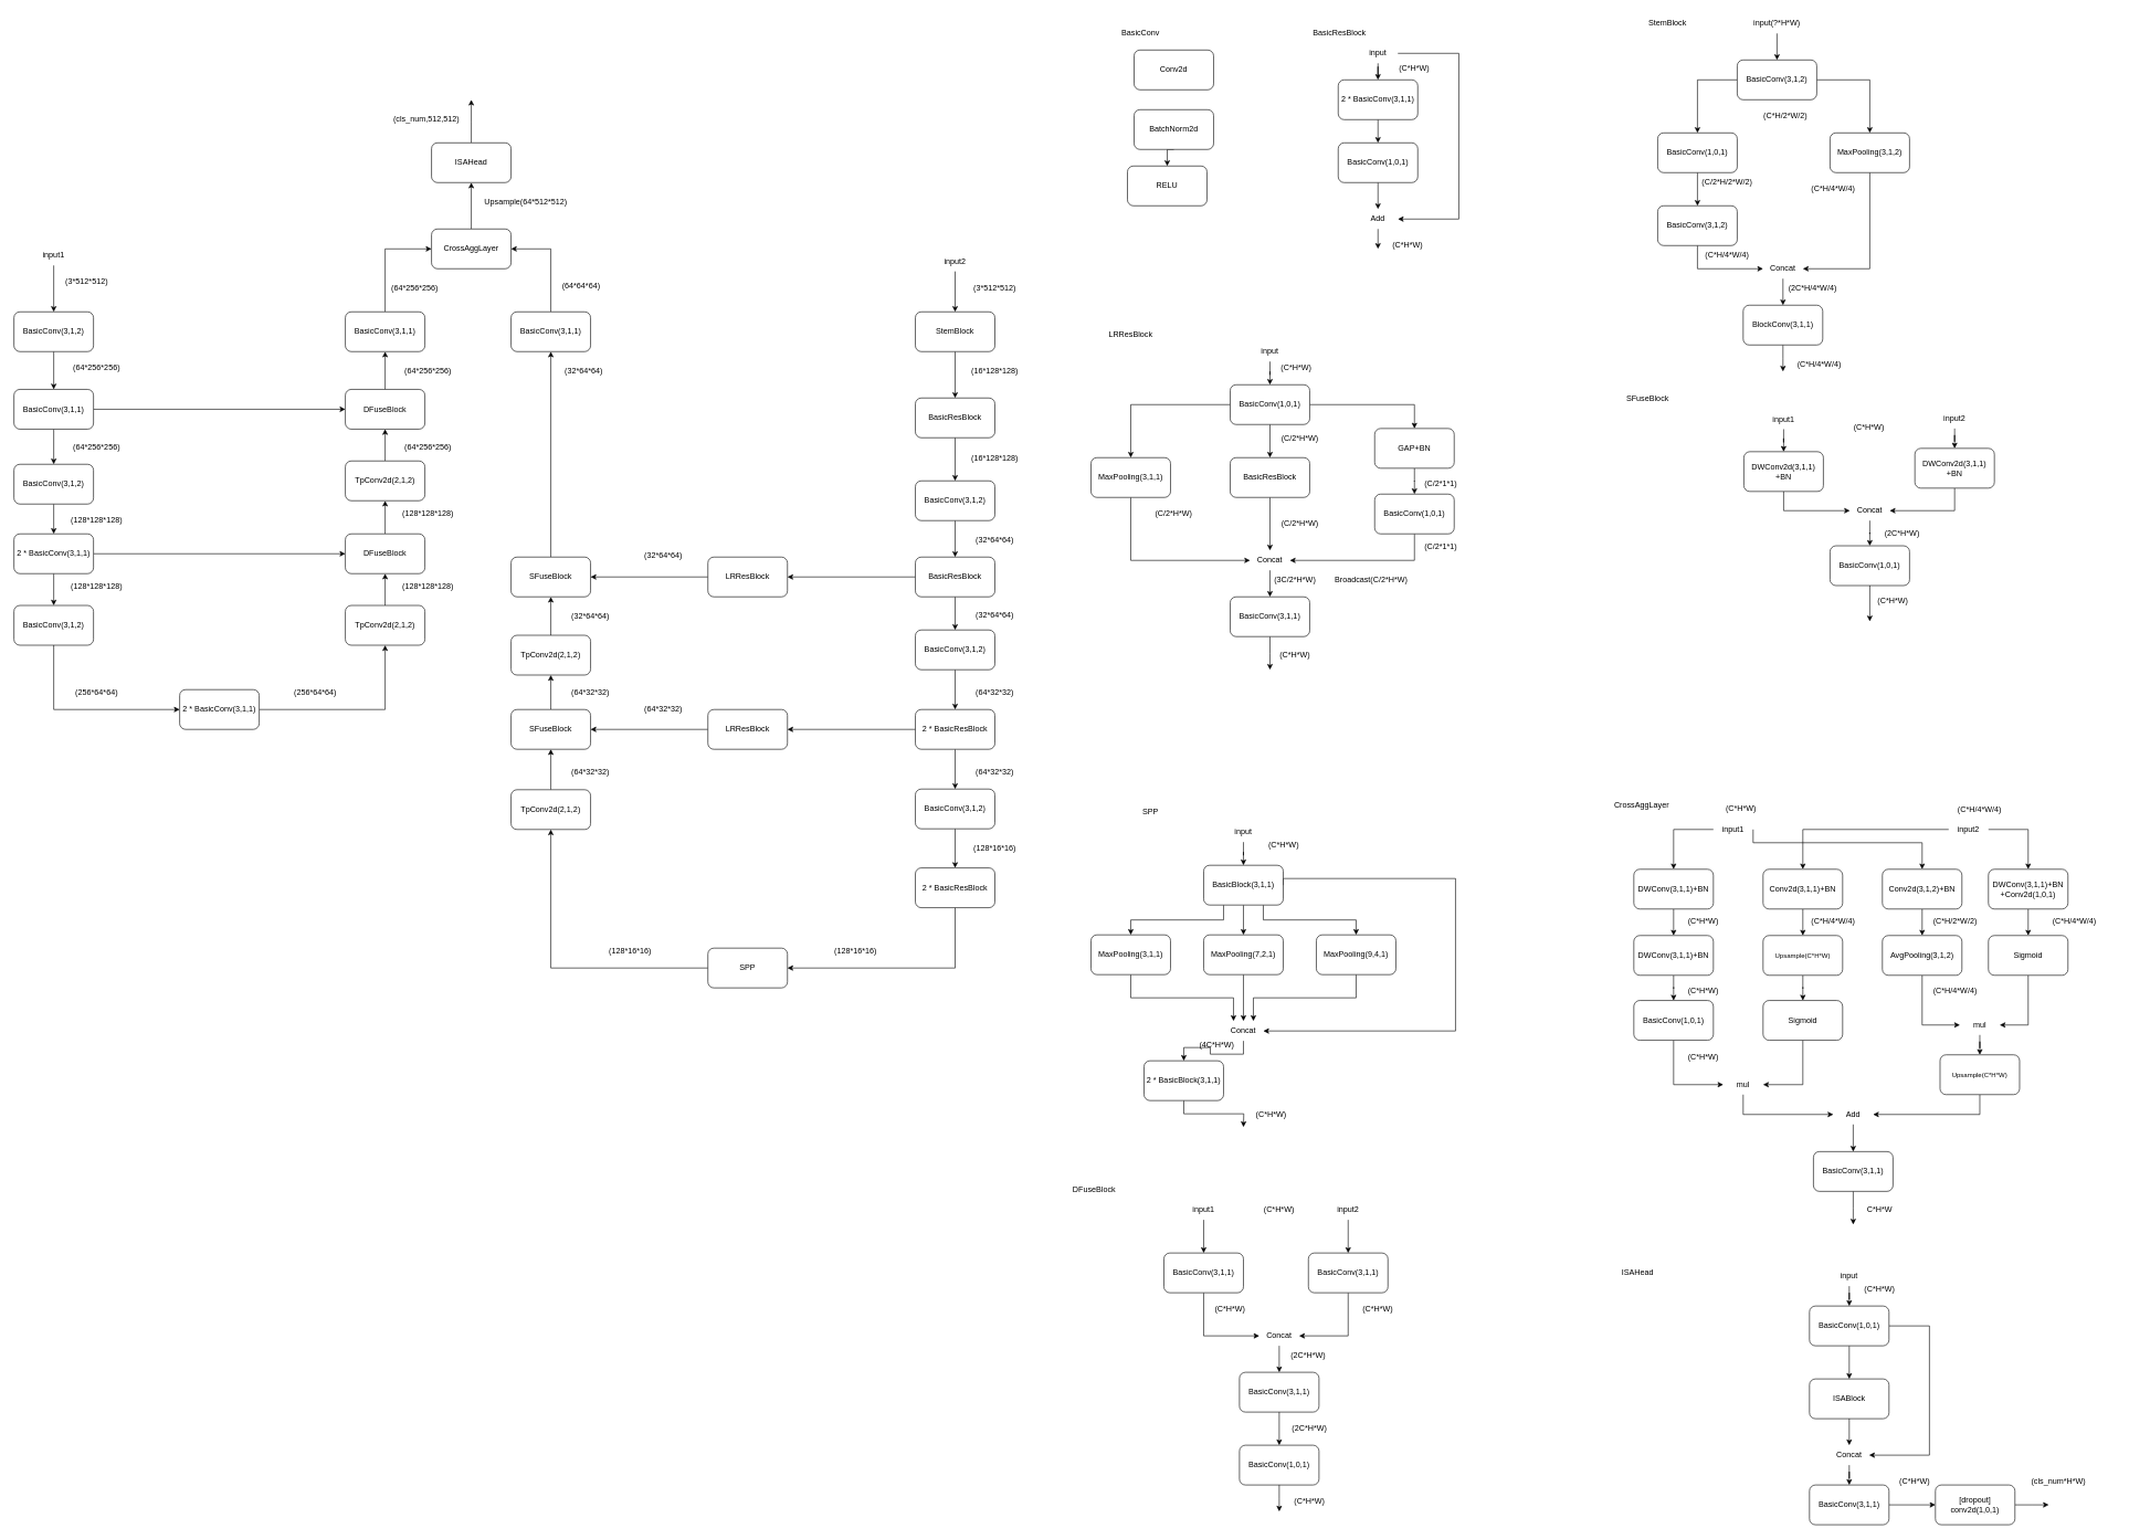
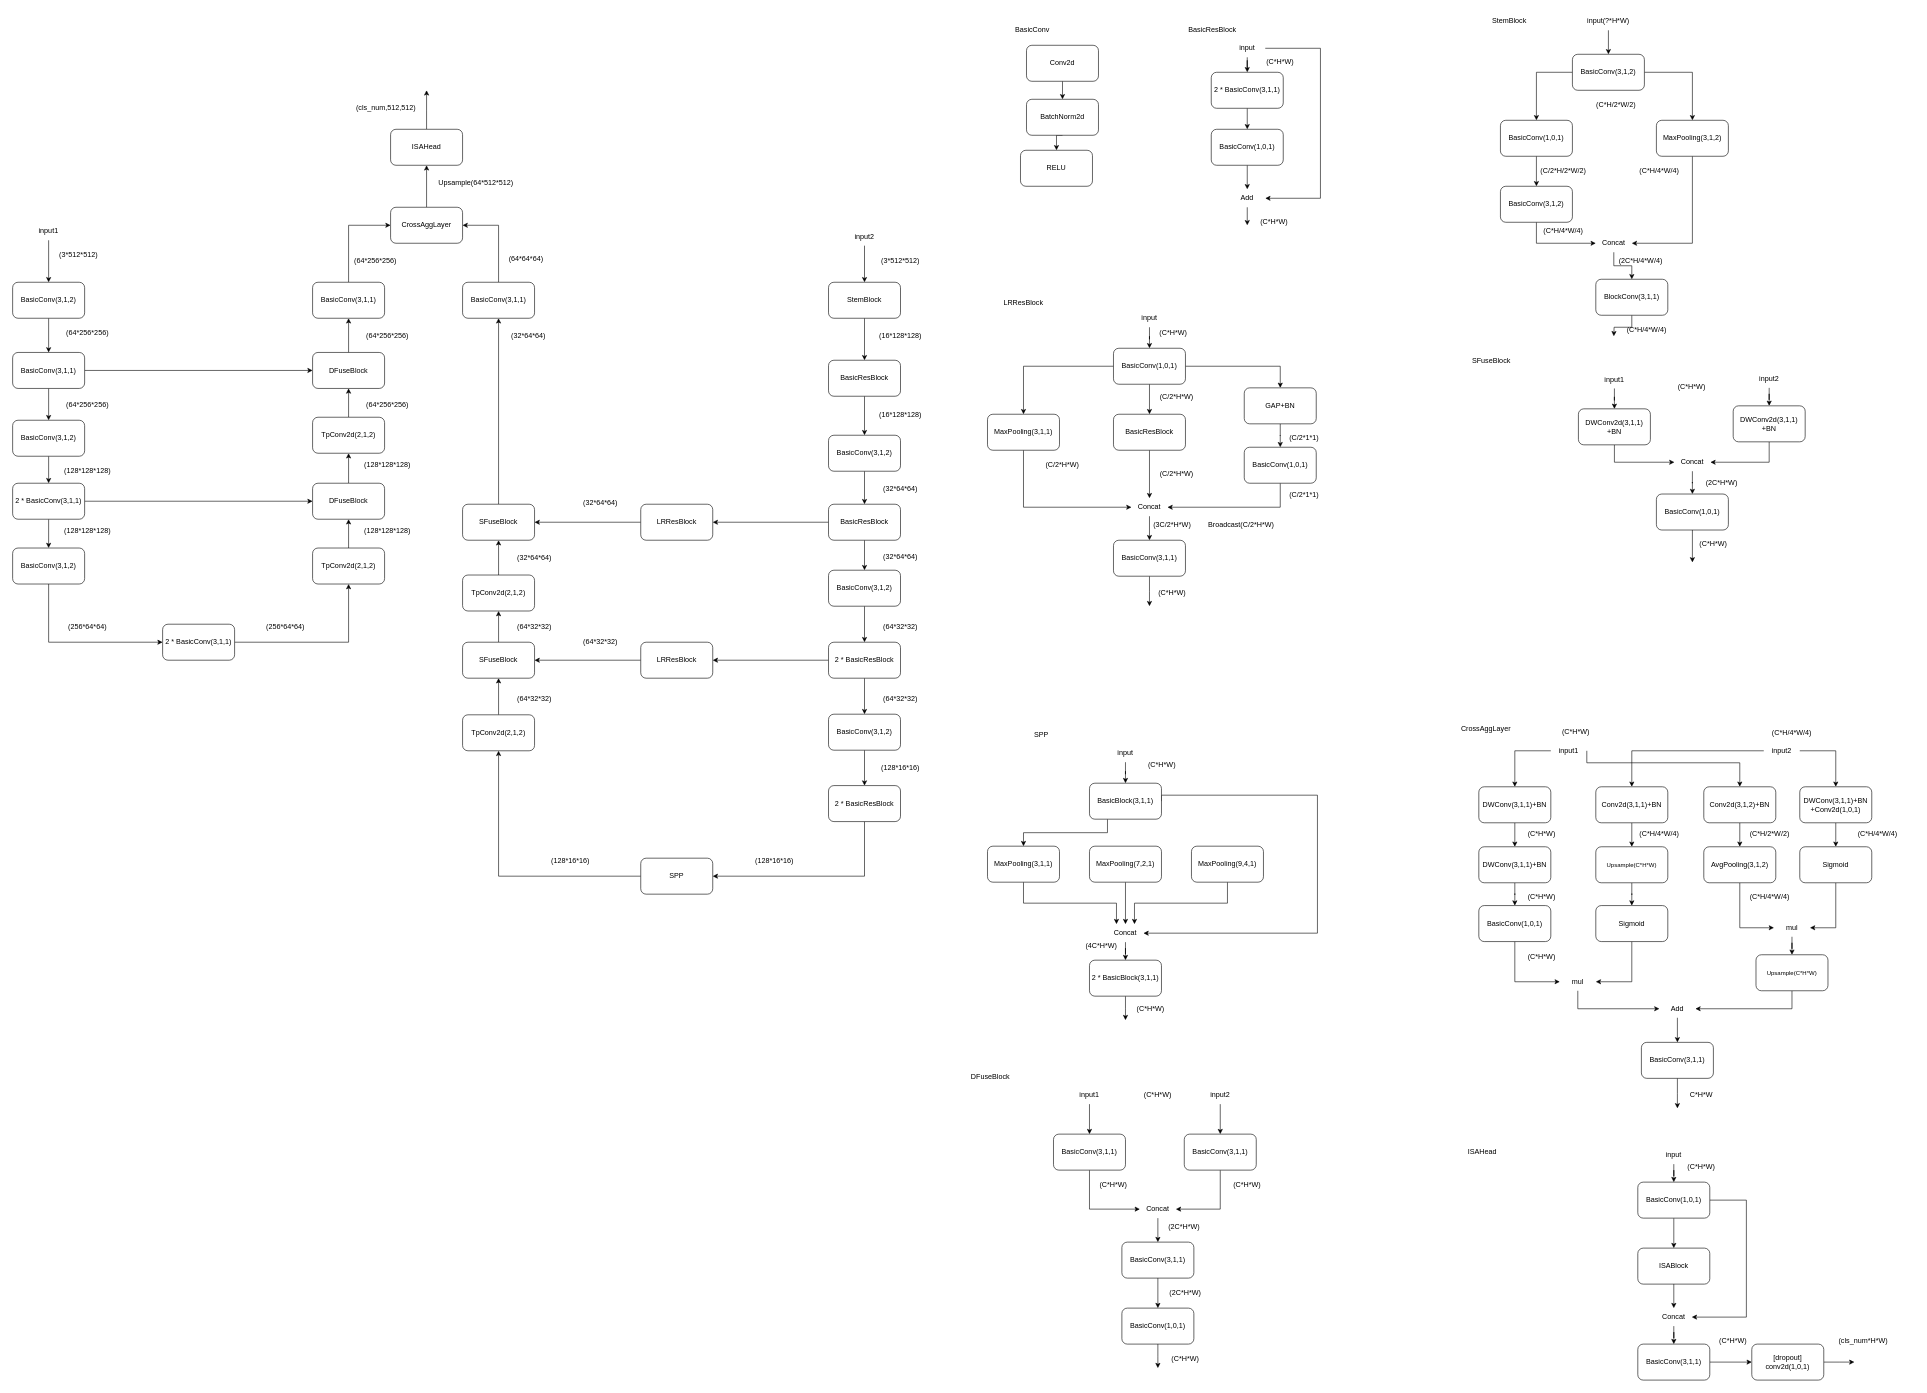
+ <mxCell id="2" style="edgeStyle=orthogonalEdgeStyle;rounded=0;orthogonalLoop=1;jettySize=auto;html=1;exitX=0.5;exitY=1;exitDx=0;exitDy=0;entryX=0.5;entryY=0;entryDx=0;entryDy=0;" parent="1" source="3" target="5" edge="1"><mxGeometry relative="1" as="geometry" /></mxCell>
- <mxCell id="34" value="(C/2*H/2*W/2)" style="text;html=1;strokeColor=none;fillColor=none;align=center;verticalAlign=middle;whiteSpace=wrap;rounded=0;" parent="1" vertex="1"><mxGeometry x="2560" y="260" width="90" height="30" as="geometry" /></mxCell>
+ <mxCell id="34" value="(C/2*H/2*W/2)" style="text;html=1;strokeColor=none;fillColor=none;align=center;verticalAlign=middle;whiteSpace=wrap;rounded=0;" parent="1" vertex="1"><mxGeometry x="2560" y="270" width="90" height="30" as="geometry" /></mxCell>
- <mxCell id="29" value="BlockConv(3,1,1)" style="rounded=1;whiteSpace=wrap;html=1;" parent="1" vertex="1"><mxGeometry x="2629" y="460" width="120" height="60" as="geometry" /></mxCell>
+ <mxCell id="29" value="BlockConv(3,1,1)" style="rounded=1;whiteSpace=wrap;html=1;" parent="1" vertex="1"><mxGeometry x="2659" y="465" width="120" height="60" as="geometry" /></mxCell>
- <mxCell id="77" style="edgeStyle=orthogonalEdgeStyle;rounded=0;orthogonalLoop=1;jettySize=auto;html=1;exitX=0.75;exitY=1;exitDx=0;exitDy=0;" parent="1" source="79" target="87" edge="1"><mxGeometry relative="1" as="geometry" /></mxCell>
- <mxCell id="75" style="edgeStyle=orthogonalEdgeStyle;rounded=0;orthogonalLoop=1;jettySize=auto;html=1;exitX=0.5;exitY=1;exitDx=0;exitDy=0;" parent="1" source="79" target="85" edge="1"><mxGeometry relative="1" as="geometry" /></mxCell>
- <mxCell id="91" value="2 * BasicBlock(3,1,1)" style="rounded=1;whiteSpace=wrap;html=1;" parent="1" vertex="1"><mxGeometry x="1725" y="1600" width="120" height="60" as="geometry" /></mxCell>
+ <mxCell id="91" value="2 * BasicBlock(3,1,1)" style="rounded=1;whiteSpace=wrap;html=1;" parent="1" vertex="1"><mxGeometry x="1815" y="1600" width="120" height="60" as="geometry" /></mxCell>
